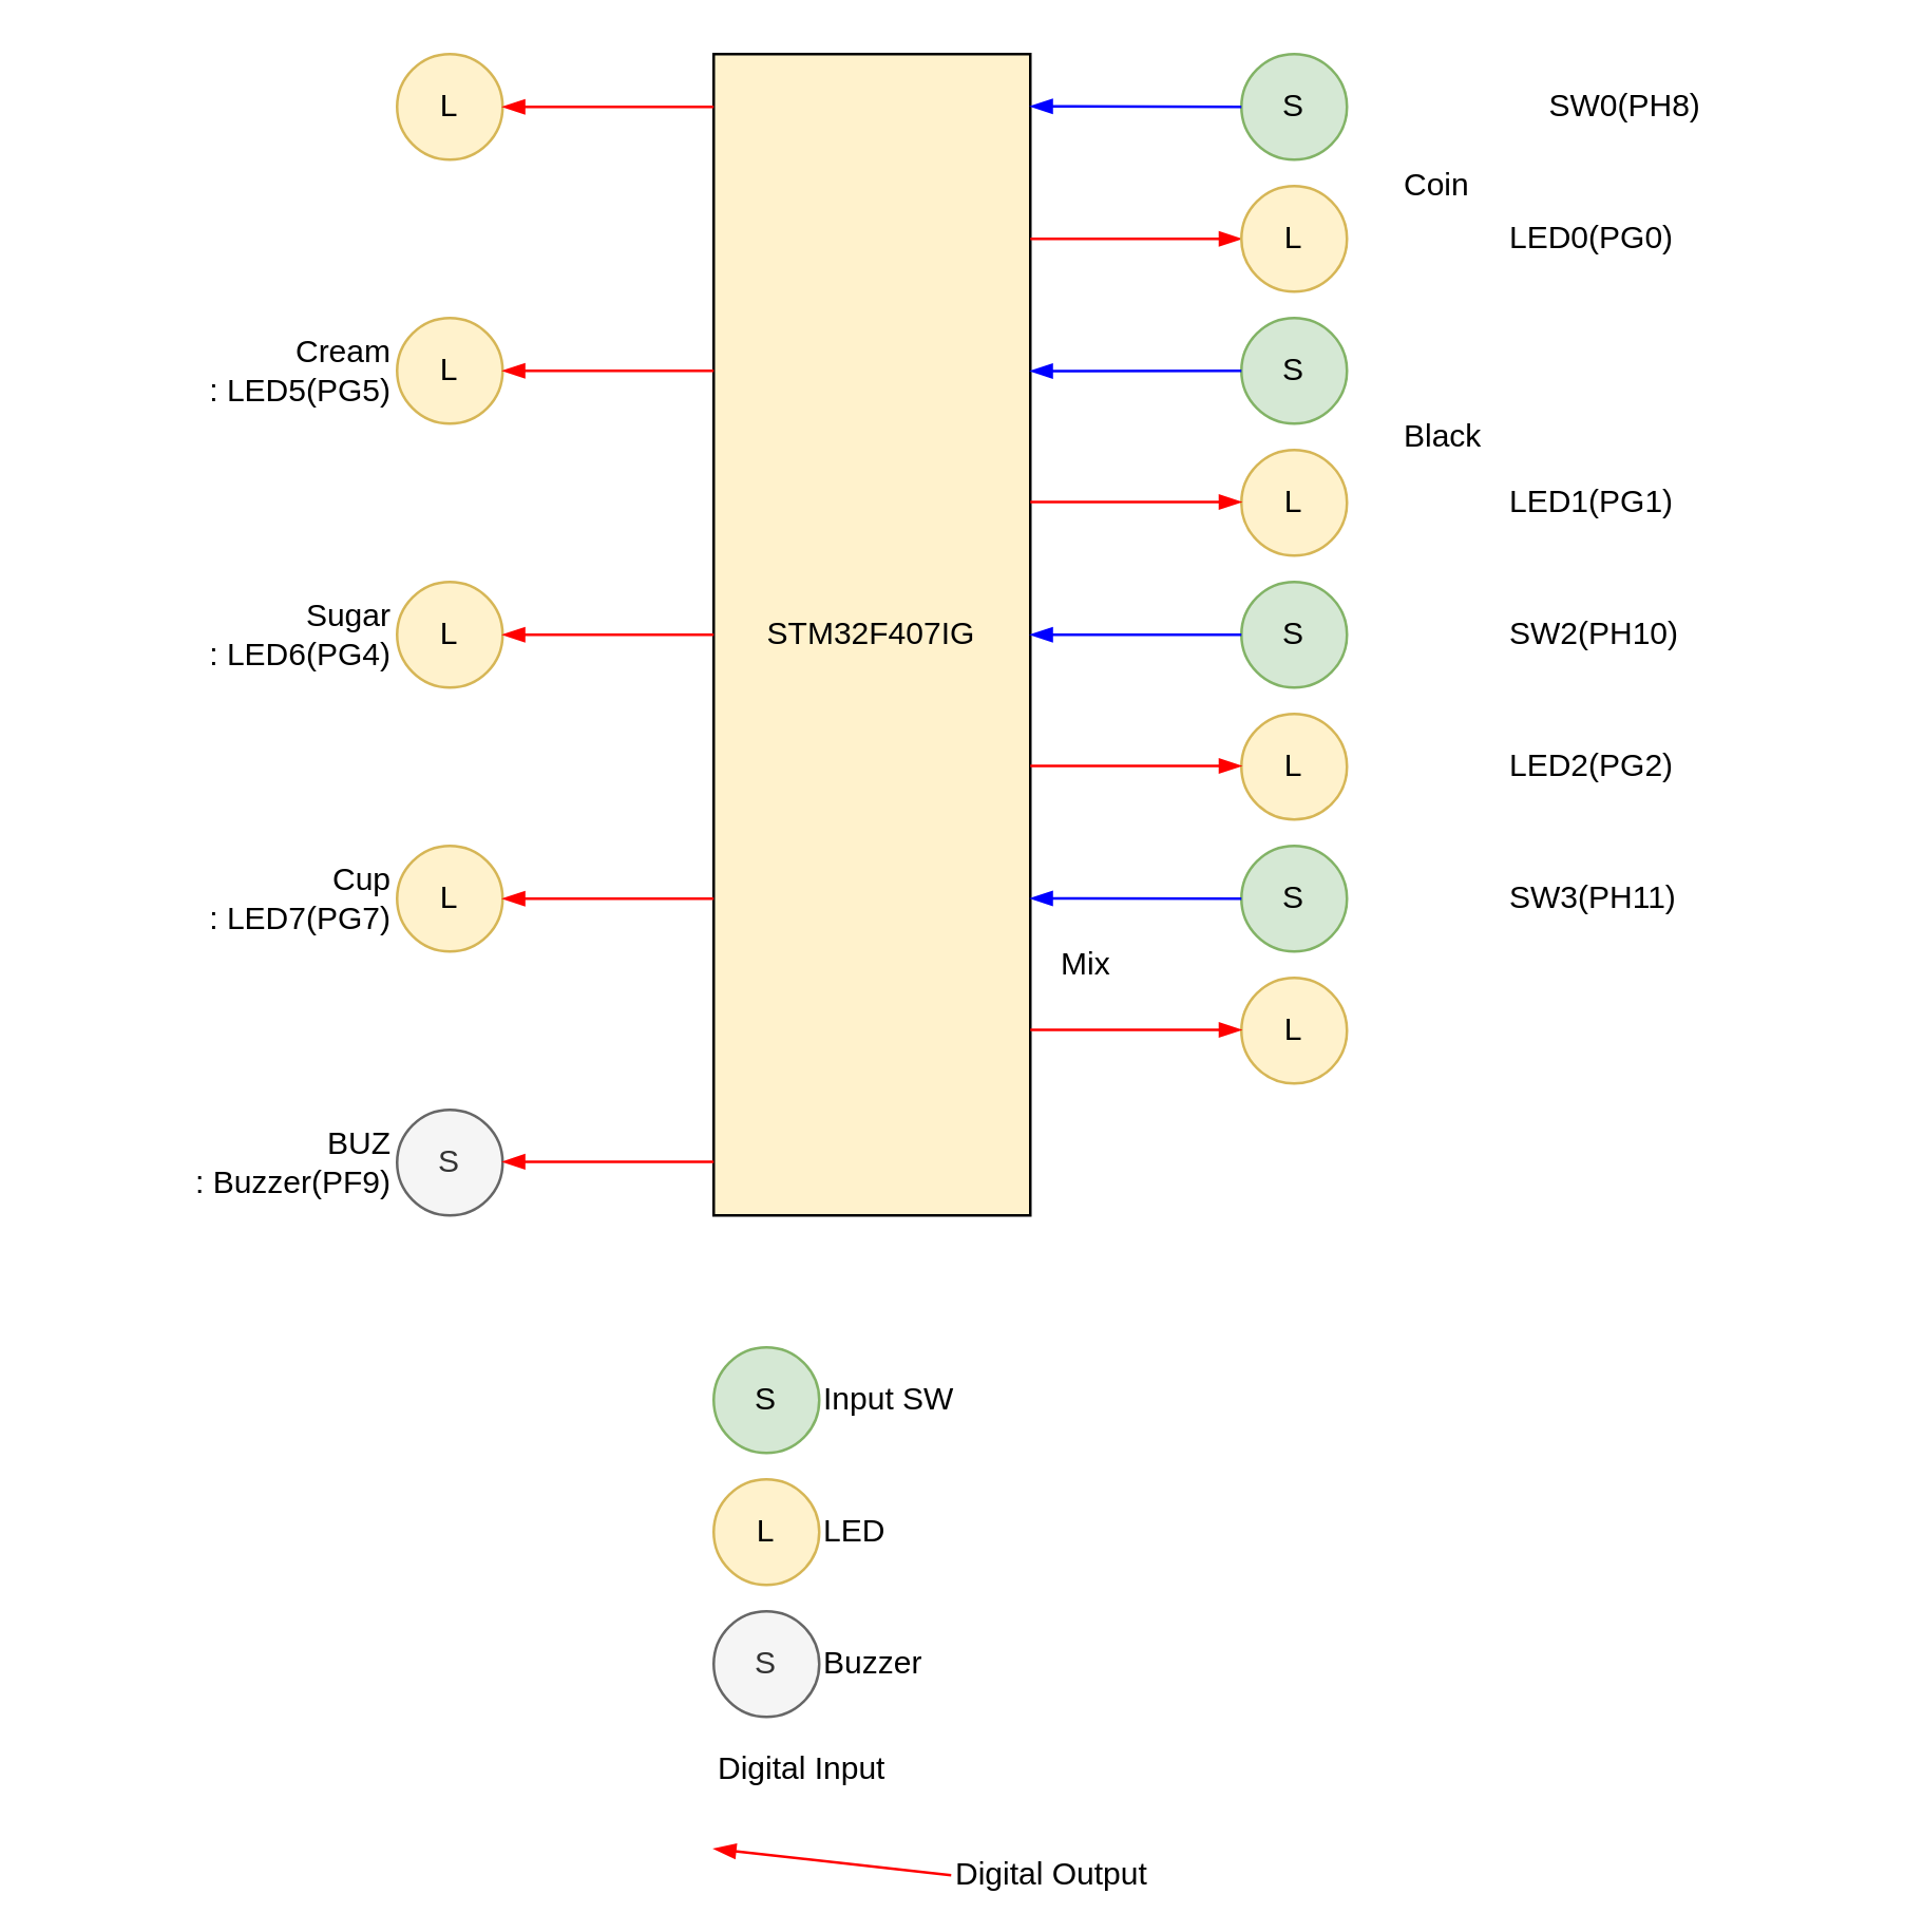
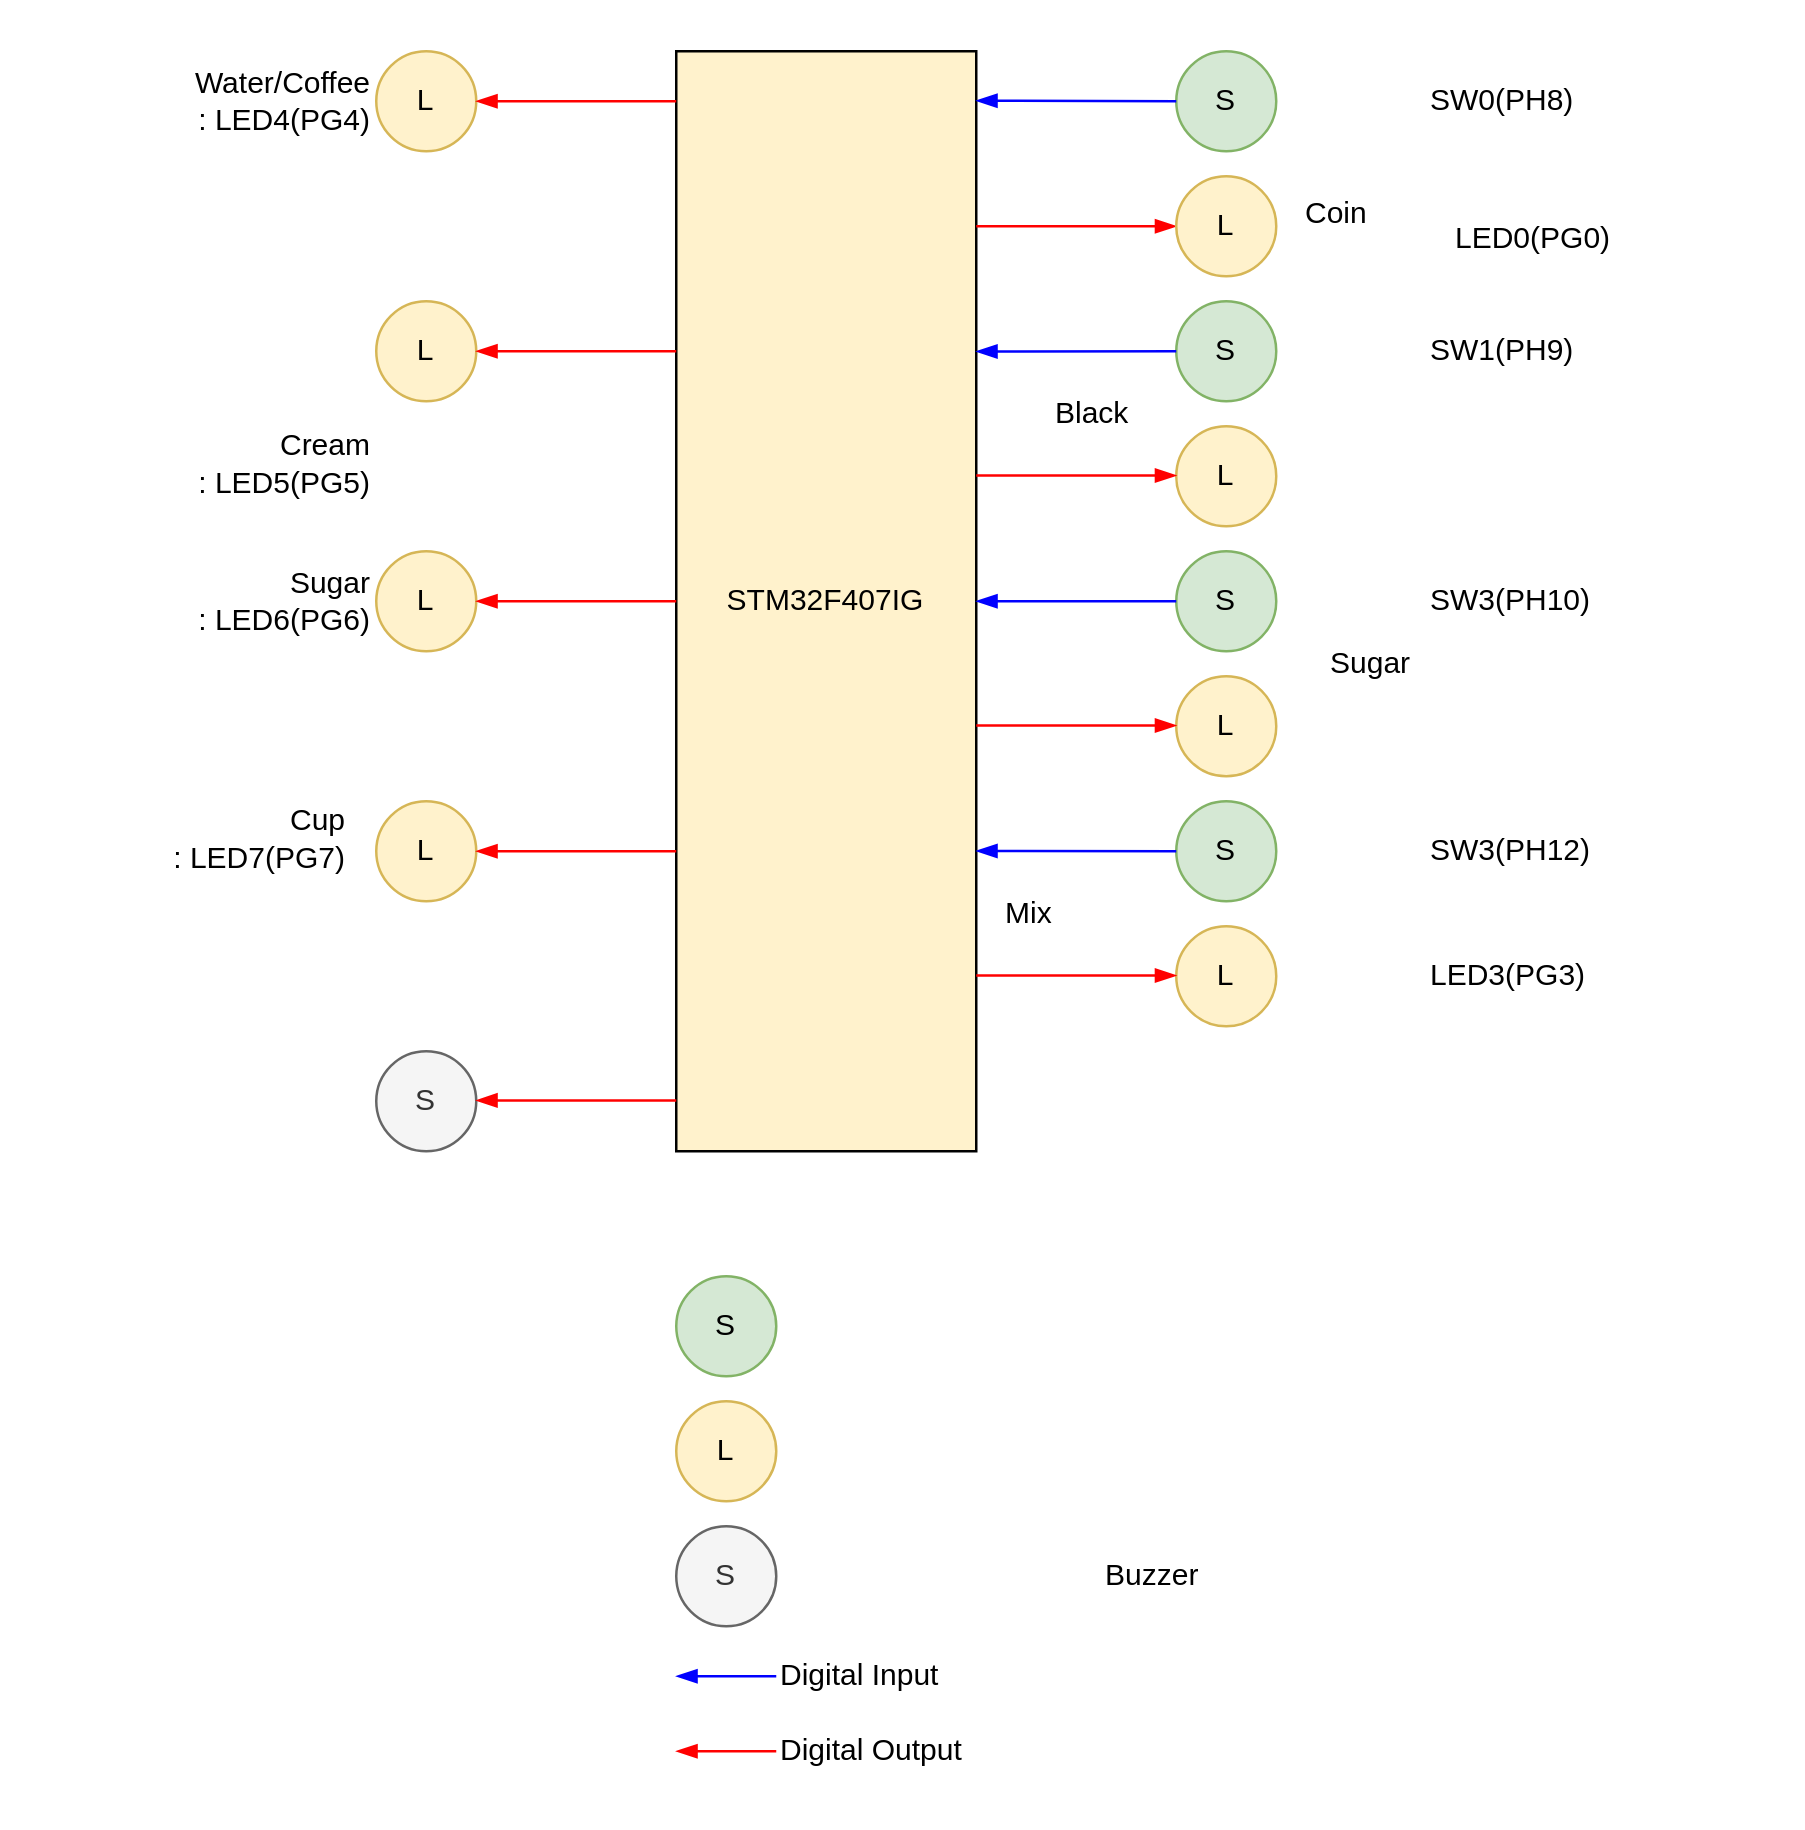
+ <mxCell id="23" value="&lt;div&gt;Water/Coffee&lt;/div&gt;: LED4(PG4)" style="text;html=1;align=right;verticalAlign=middle;whiteSpace=wrap;rounded=0;" parent="1" vertex="1"><mxGeometry x="20" y="25" width="130" height="30" as="geometry" /></mxCell>
- <mxCell id="11" value="SW0(PH8)" style="text;html=1;align=left;verticalAlign=middle;whiteSpace=wrap;rounded=0;" parent="1" vertex="1"><mxGeometry x="585" y="25" width="130" height="30" as="geometry" /></mxCell>
+ <mxCell id="11" value="SW0(PH8)" style="text;html=1;align=left;verticalAlign=middle;whiteSpace=wrap;rounded=0;" parent="1" vertex="1"><mxGeometry x="570" y="25" width="130" height="30" as="geometry" /></mxCell>
- <mxCell id="52" value="Coin" style="text;html=1;align=left;verticalAlign=middle;whiteSpace=wrap;rounded=0;" vertex="1" parent="1"><mxGeometry x="530" y="55" width="40" height="30" as="geometry" /></mxCell>
+ <mxCell id="52" value="Coin" style="text;html=1;align=left;verticalAlign=middle;whiteSpace=wrap;rounded=0;" vertex="1" parent="1"><mxGeometry x="520" y="70" width="40" height="30" as="geometry" /></mxCell>
- <mxCell id="12" value="LED0(PG0)" style="text;html=1;align=left;verticalAlign=middle;whiteSpace=wrap;rounded=0;" parent="1" vertex="1"><mxGeometry x="570" y="75" width="130" height="30" as="geometry" /></mxCell>
+ <mxCell id="12" value="LED0(PG0)" style="text;html=1;align=left;verticalAlign=middle;whiteSpace=wrap;rounded=0;" parent="1" vertex="1"><mxGeometry x="580" y="80" width="130" height="30" as="geometry" /></mxCell>
- <mxCell id="24" value="&lt;div&gt;Cream&lt;/div&gt;: LED5(PG5)" style="text;html=1;align=right;verticalAlign=middle;whiteSpace=wrap;rounded=0;" parent="1" vertex="1"><mxGeometry x="20" y="125" width="130" height="30" as="geometry" /></mxCell>
+ <mxCell id="24" value="&lt;div&gt;Cream&lt;/div&gt;: LED5(PG5)" style="text;html=1;align=right;verticalAlign=middle;whiteSpace=wrap;rounded=0;" parent="1" vertex="1"><mxGeometry x="20" y="170" width="130" height="30" as="geometry" /></mxCell>
+ <mxCell id="13" value="SW1(PH9)" style="text;html=1;align=left;verticalAlign=middle;whiteSpace=wrap;rounded=0;" parent="1" vertex="1"><mxGeometry x="570" y="125" width="130" height="30" as="geometry" /></mxCell>
- <mxCell id="53" value="Black" style="text;html=1;align=left;verticalAlign=middle;whiteSpace=wrap;rounded=0;" vertex="1" parent="1"><mxGeometry x="530" y="150" width="40" height="30" as="geometry" /></mxCell>
+ <mxCell id="53" value="Black" style="text;html=1;align=left;verticalAlign=middle;whiteSpace=wrap;rounded=0;" vertex="1" parent="1"><mxGeometry x="420" y="150" width="40" height="30" as="geometry" /></mxCell>
- <mxCell id="14" value="LED1(PG1)" style="text;html=1;align=left;verticalAlign=middle;whiteSpace=wrap;rounded=0;" parent="1" vertex="1"><mxGeometry x="570" y="175" width="130" height="30" as="geometry" /></mxCell>
- <mxCell id="25" value="&lt;div&gt;Sugar&lt;/div&gt;: LED6(PG4)" style="text;html=1;align=right;verticalAlign=middle;whiteSpace=wrap;rounded=0;" parent="1" vertex="1"><mxGeometry x="20" y="225" width="130" height="30" as="geometry" /></mxCell>
+ <mxCell id="25" value="&lt;div&gt;Sugar&lt;/div&gt;: LED6(PG6)" style="text;html=1;align=right;verticalAlign=middle;whiteSpace=wrap;rounded=0;" parent="1" vertex="1"><mxGeometry x="20" y="225" width="130" height="30" as="geometry" /></mxCell>
- <mxCell id="15" value="SW2(PH10)" style="text;html=1;align=left;verticalAlign=middle;whiteSpace=wrap;rounded=0;" parent="1" vertex="1"><mxGeometry x="570" y="225" width="130" height="30" as="geometry" /></mxCell>
+ <mxCell id="15" value="SW3(PH10)" style="text;html=1;align=left;verticalAlign=middle;whiteSpace=wrap;rounded=0;" parent="1" vertex="1"><mxGeometry x="570" y="225" width="130" height="30" as="geometry" /></mxCell>
+ <mxCell id="54" value="Sugar" style="text;html=1;align=left;verticalAlign=middle;whiteSpace=wrap;rounded=0;" vertex="1" parent="1"><mxGeometry x="530" y="250" width="40" height="30" as="geometry" /></mxCell>
- <mxCell id="16" value="LED2(PG2)" style="text;html=1;align=left;verticalAlign=middle;whiteSpace=wrap;rounded=0;" parent="1" vertex="1"><mxGeometry x="570" y="275" width="130" height="30" as="geometry" /></mxCell>
- <mxCell id="26" value="&lt;div&gt;Cup&lt;/div&gt;: LED7(PG7)" style="text;html=1;align=right;verticalAlign=middle;whiteSpace=wrap;rounded=0;" parent="1" vertex="1"><mxGeometry x="20" y="325" width="130" height="30" as="geometry" /></mxCell>
+ <mxCell id="26" value="&lt;div&gt;Cup&lt;/div&gt;: LED7(PG7)" style="text;html=1;align=right;verticalAlign=middle;whiteSpace=wrap;rounded=0;" parent="1" vertex="1"><mxGeometry x="10" y="320" width="130" height="30" as="geometry" /></mxCell>
- <mxCell id="17" value="SW3(PH11)" style="text;html=1;align=left;verticalAlign=middle;whiteSpace=wrap;rounded=0;" parent="1" vertex="1"><mxGeometry x="570" y="325" width="130" height="30" as="geometry" /></mxCell>
+ <mxCell id="17" value="SW3(PH12)" style="text;html=1;align=left;verticalAlign=middle;whiteSpace=wrap;rounded=0;" parent="1" vertex="1"><mxGeometry x="570" y="325" width="130" height="30" as="geometry" /></mxCell>
+ <mxCell id="18" value="LED3(PG3)" style="text;html=1;align=left;verticalAlign=middle;whiteSpace=wrap;rounded=0;" parent="1" vertex="1"><mxGeometry x="570" y="375" width="130" height="30" as="geometry" /></mxCell>
- <mxCell id="28" value="BUZ&lt;div&gt;: Buzzer(PF9)&lt;/div&gt;" style="text;html=1;align=right;verticalAlign=middle;whiteSpace=wrap;rounded=0;" parent="1" vertex="1"><mxGeometry x="20" y="425" width="130" height="30" as="geometry" /></mxCell>
- <mxCell id="40" value="Input SW" style="text;html=1;align=left;verticalAlign=middle;whiteSpace=wrap;rounded=0;" parent="1" vertex="1"><mxGeometry x="310" y="515" width="130" height="30" as="geometry" /></mxCell>
- <mxCell id="39" value="LED" style="text;html=1;align=left;verticalAlign=middle;whiteSpace=wrap;rounded=0;" parent="1" vertex="1"><mxGeometry x="310" y="565" width="130" height="30" as="geometry" /></mxCell>
- <mxCell id="38" value="Buzzer" style="text;html=1;align=left;verticalAlign=middle;whiteSpace=wrap;rounded=0;" parent="1" vertex="1"><mxGeometry x="310" y="615" width="130" height="30" as="geometry" /></mxCell>
+ <mxCell id="38" value="Buzzer" style="text;html=1;align=left;verticalAlign=middle;whiteSpace=wrap;rounded=0;" parent="1" vertex="1"><mxGeometry x="440" y="615" width="130" height="30" as="geometry" /></mxCell>
- <mxCell id="43" value="Digital Input" style="text;html=1;align=left;verticalAlign=middle;whiteSpace=wrap;rounded=0;" parent="1" vertex="1"><mxGeometry x="270" y="660" width="130" height="20" as="geometry" /></mxCell>
+ <mxCell id="43" value="Digital Input" style="text;html=1;align=left;verticalAlign=middle;whiteSpace=wrap;rounded=0;" parent="1" vertex="1"><mxGeometry x="310" y="660" width="130" height="20" as="geometry" /></mxCell>
- <mxCell id="44" value="Digital Output" style="text;html=1;align=left;verticalAlign=middle;whiteSpace=wrap;rounded=0;" parent="1" vertex="1"><mxGeometry x="360" y="700" width="130" height="20" as="geometry" /></mxCell>
+ <mxCell id="44" value="Digital Output" style="text;html=1;align=left;verticalAlign=middle;whiteSpace=wrap;rounded=0;" parent="1" vertex="1"><mxGeometry x="310" y="690" width="130" height="20" as="geometry" /></mxCell>
